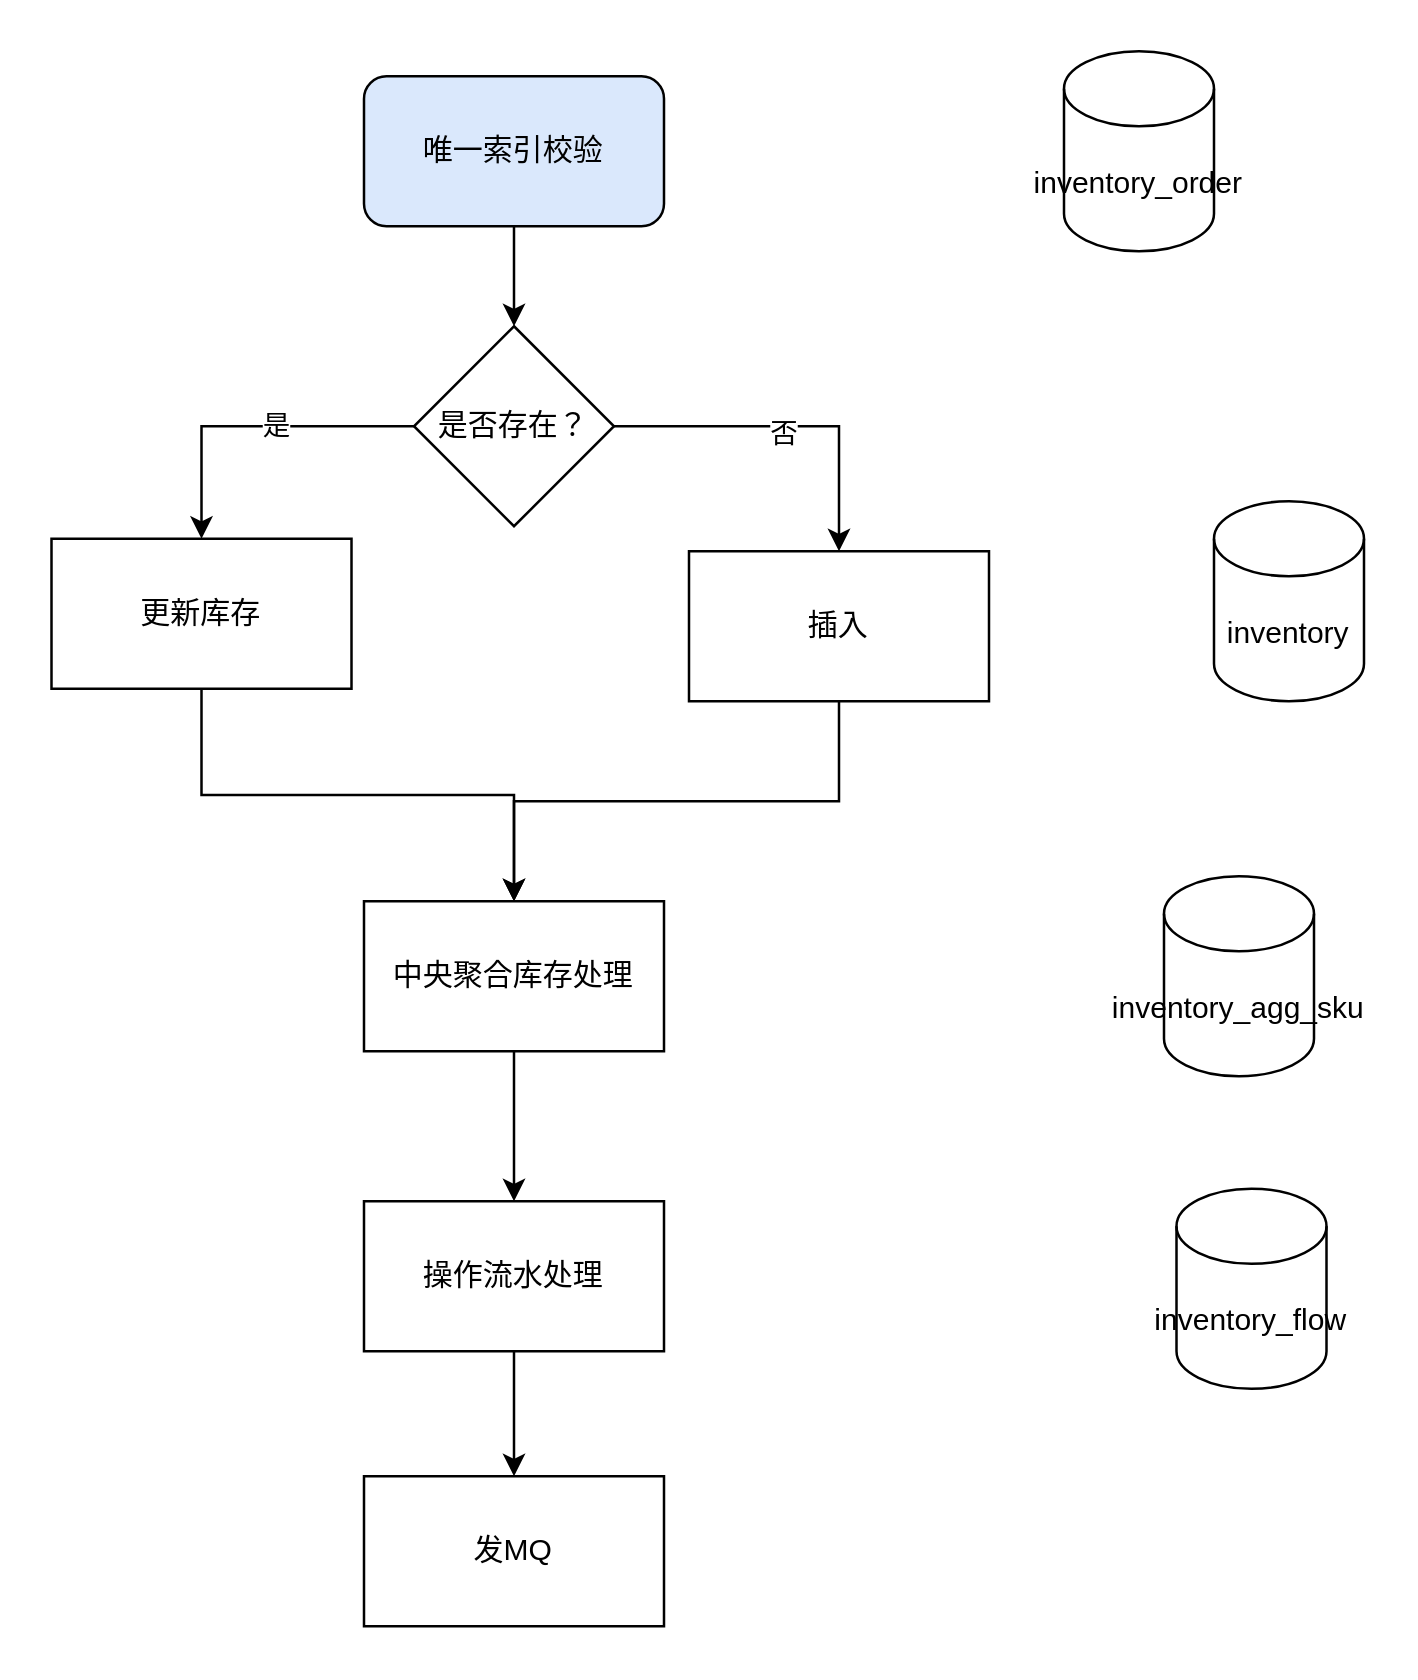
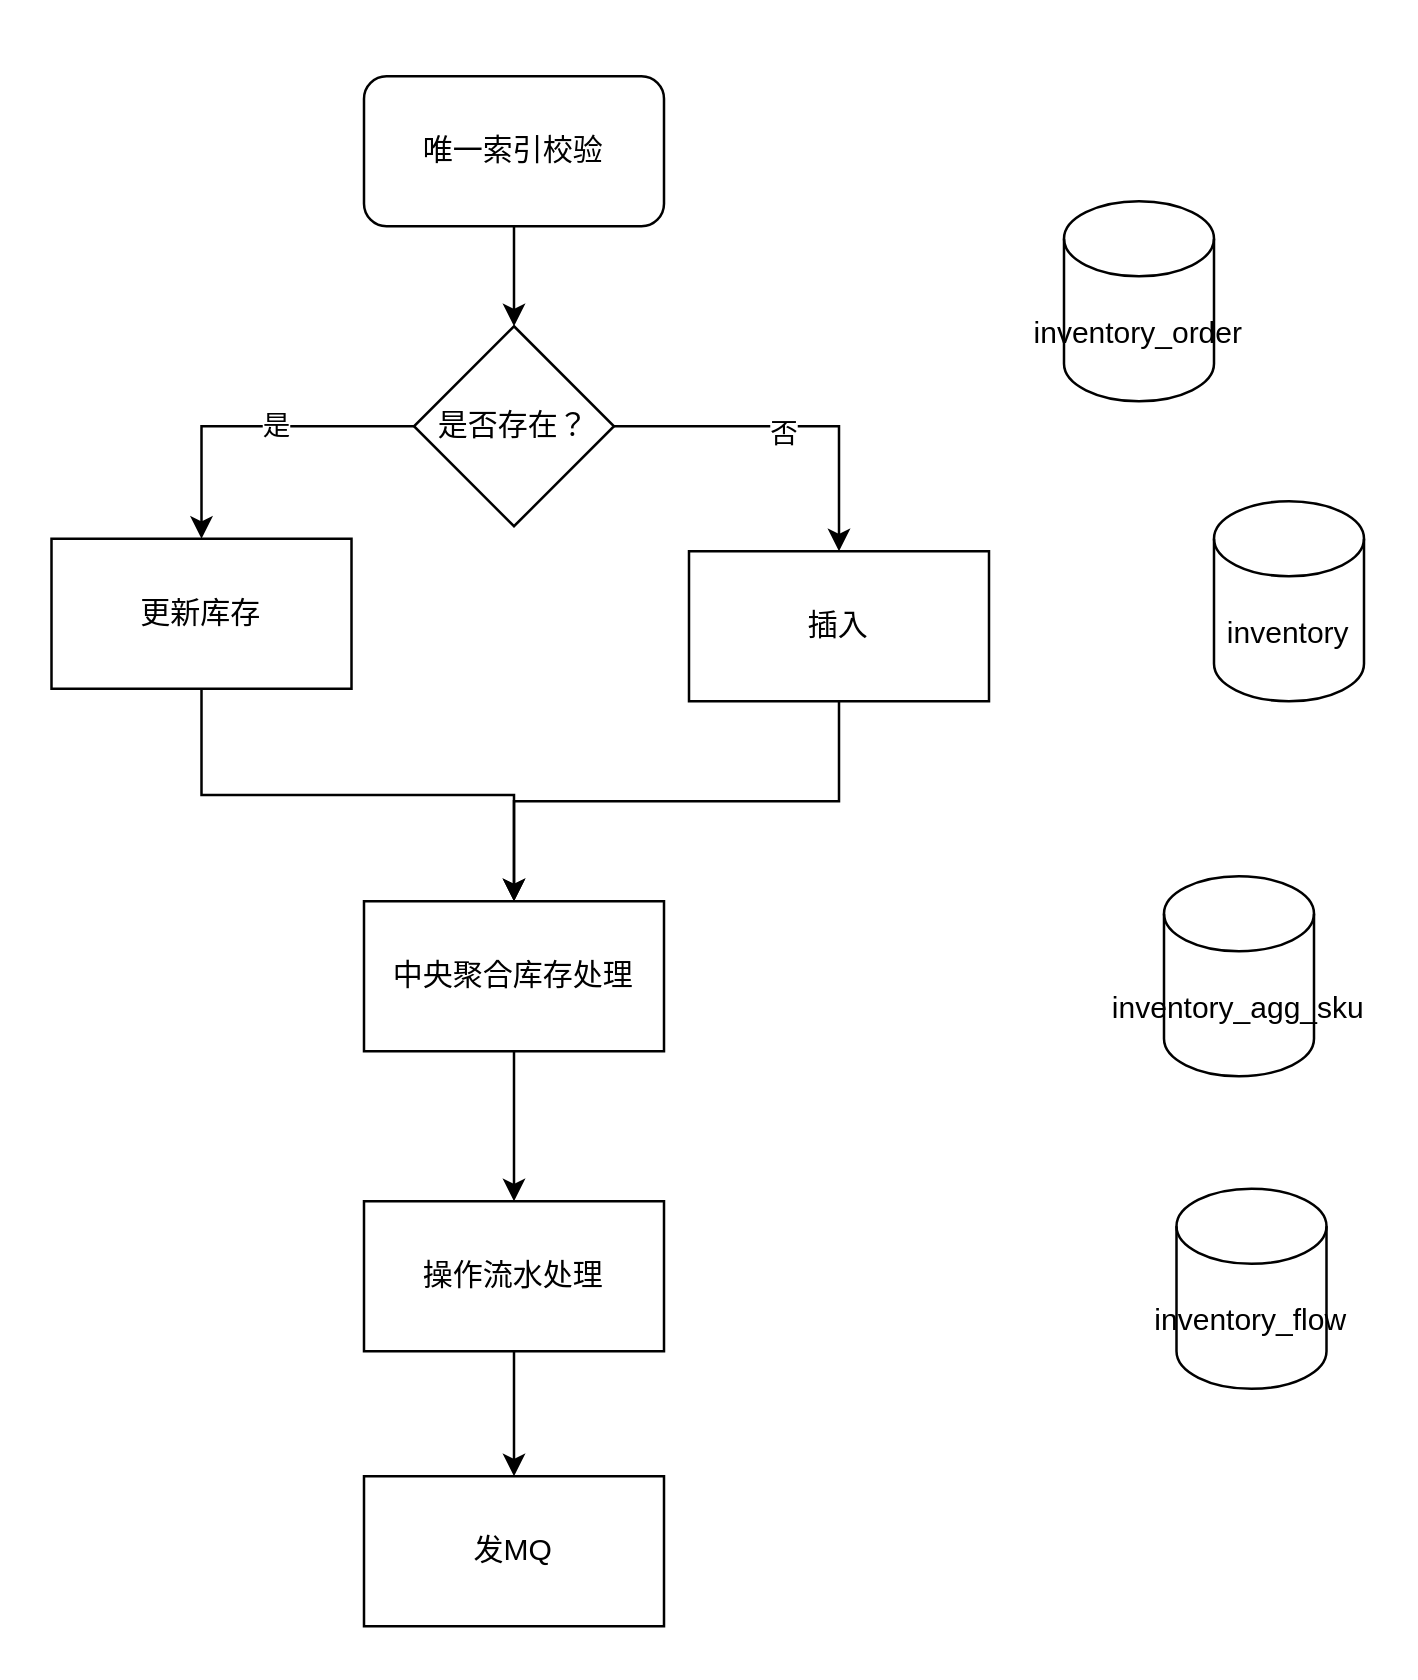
- <mxCell id="3" value="唯一索引校验" style="rounded=1;whiteSpace=wrap;html=1;sketch=0;fillColor=#dae8fc;" vertex="1" parent="1"><mxGeometry x="145" y="30" width="120" height="60" as="geometry" /></mxCell>
+ <mxCell id="3" value="唯一索引校验" style="rounded=1;whiteSpace=wrap;html=1;sketch=0;" vertex="1" parent="1"><mxGeometry x="145" y="30" width="120" height="60" as="geometry" /></mxCell>
- <mxCell id="4" value="inventory_order" style="shape=cylinder3;whiteSpace=wrap;html=1;boundedLbl=1;backgroundOutline=1;size=15;rounded=0;sketch=0;" vertex="1" parent="1"><mxGeometry x="425" y="20" width="60" height="80" as="geometry" /></mxCell>
+ <mxCell id="4" value="inventory_order" style="shape=cylinder3;whiteSpace=wrap;html=1;boundedLbl=1;backgroundOutline=1;size=15;rounded=0;sketch=0;" vertex="1" parent="1"><mxGeometry x="425" y="80" width="60" height="80" as="geometry" /></mxCell>
